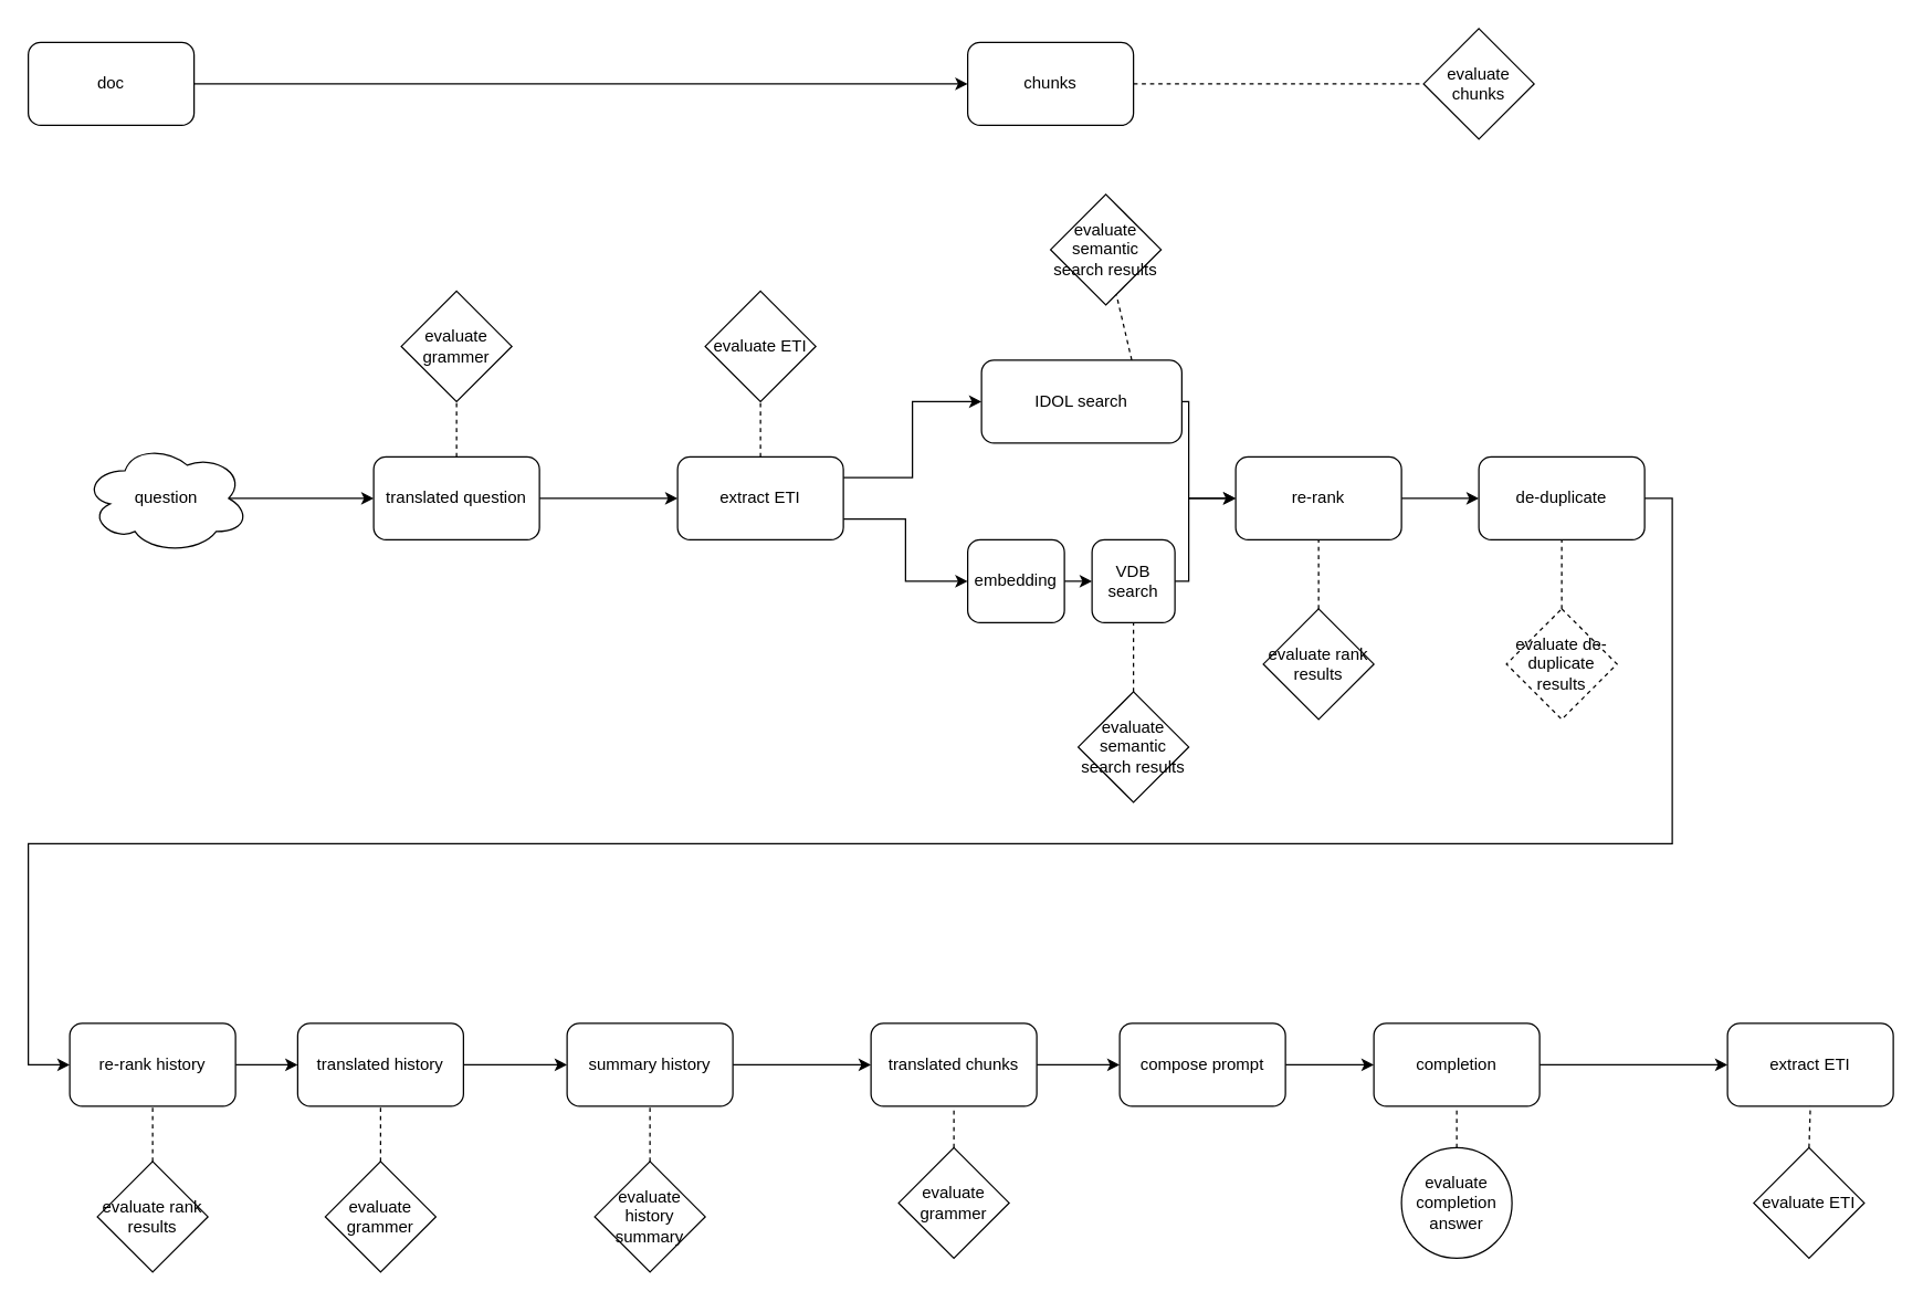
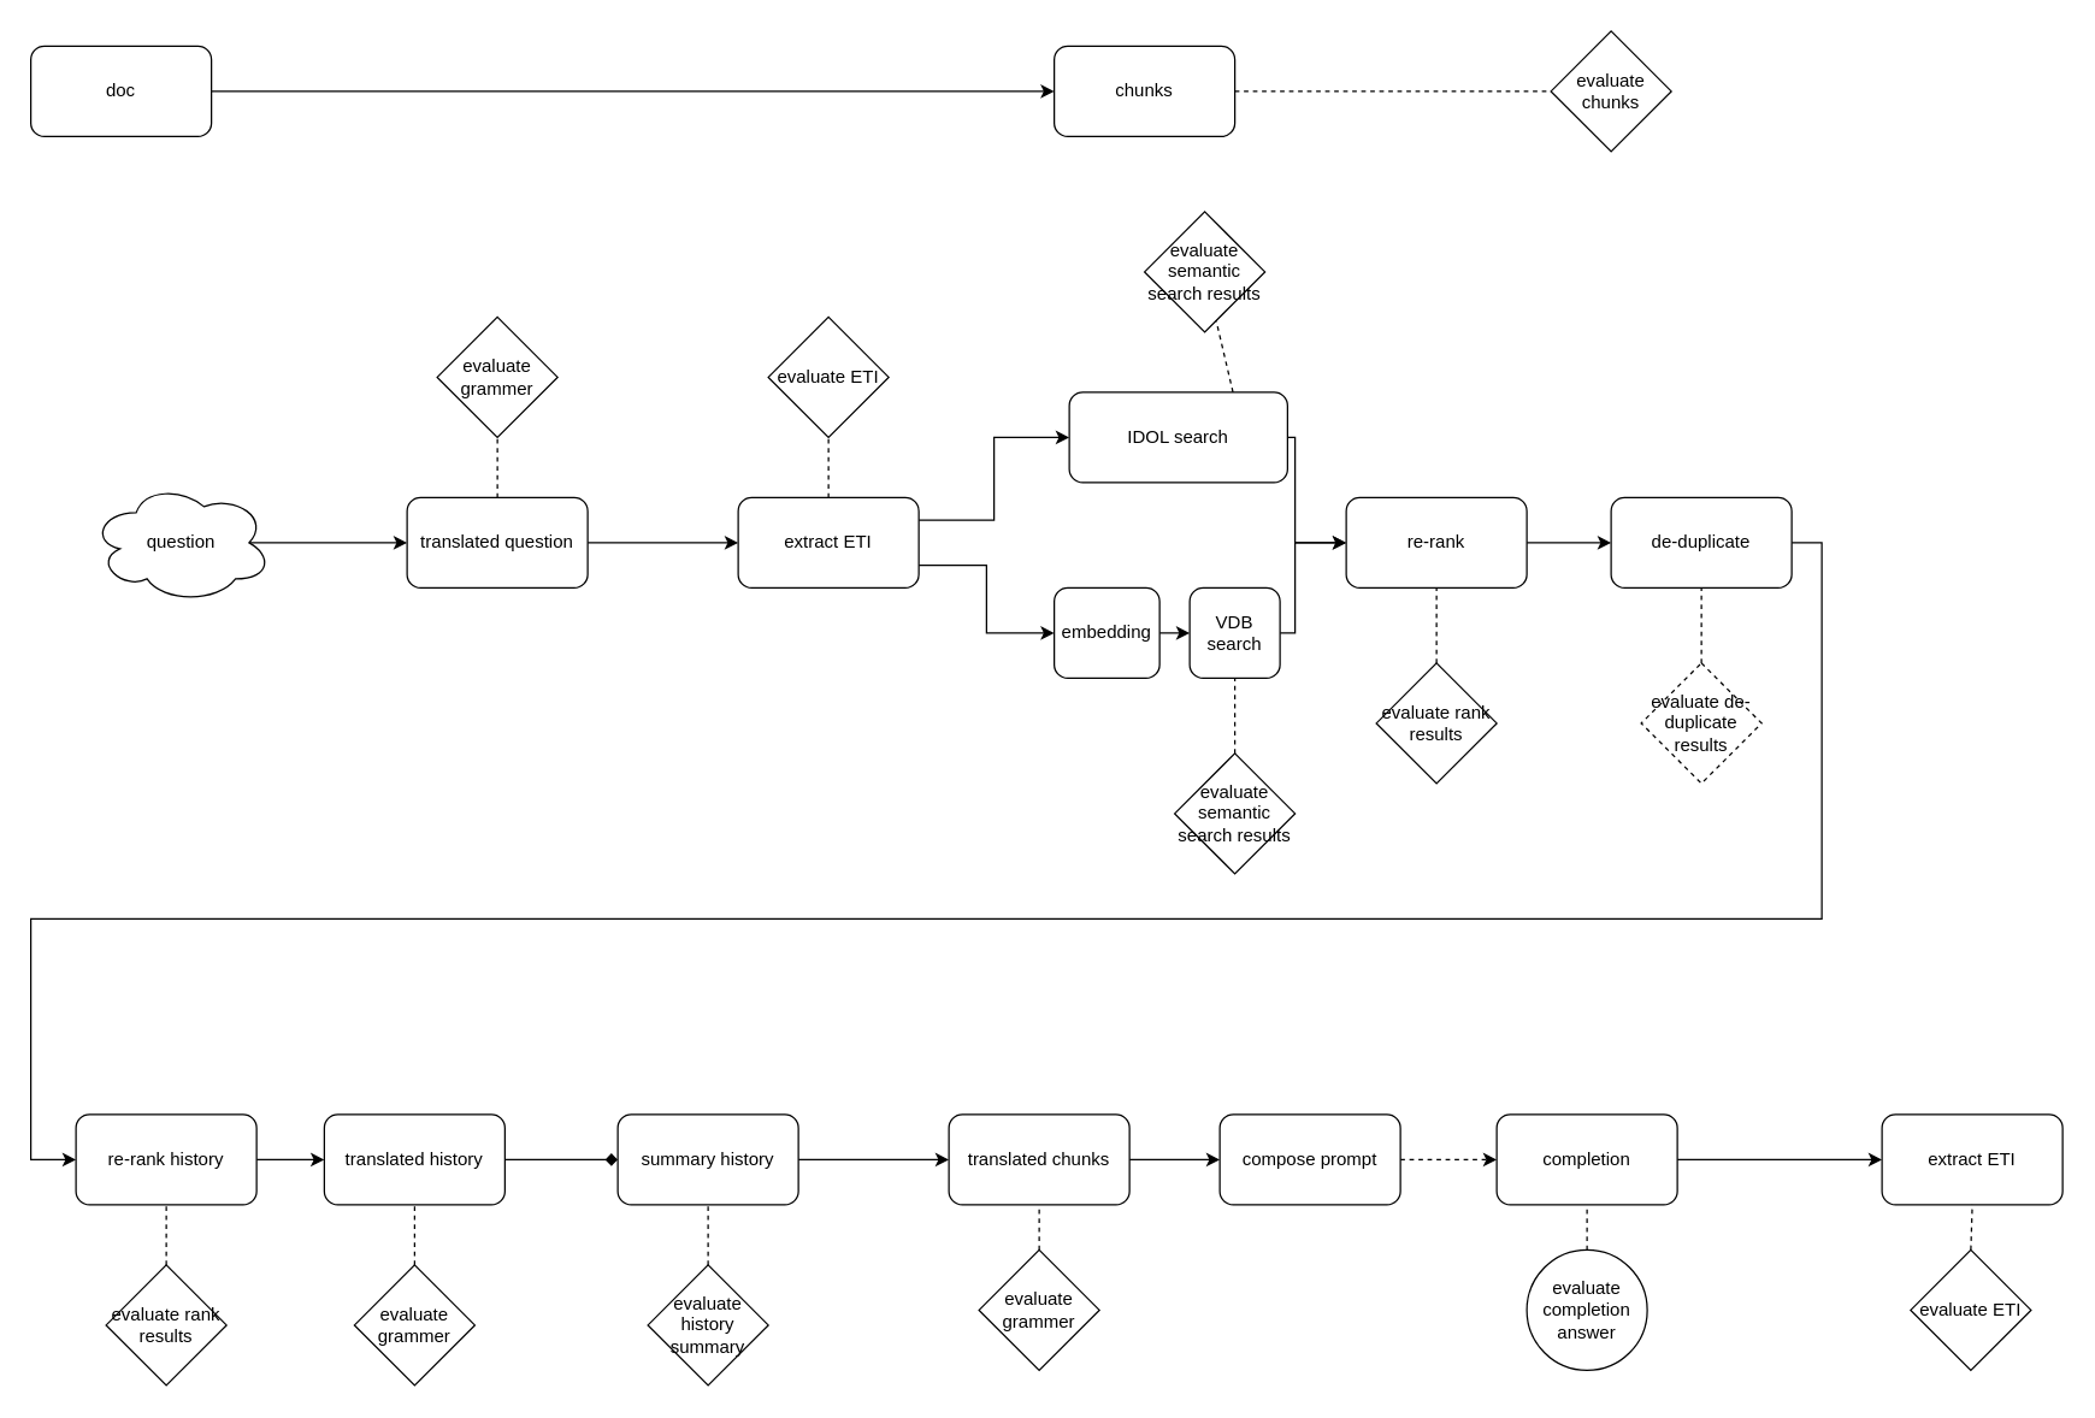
- <mxCell id="37" style="edgeStyle=orthogonalEdgeStyle;rounded=0;orthogonalLoop=1;jettySize=auto;html=1;exitX=1;exitY=0.5;exitDx=0;exitDy=0;entryX=0;entryY=0.5;entryDx=0;entryDy=0;" edge="1" parent="1" source="38" target="28"><mxGeometry relative="1" as="geometry" /></mxCell>
+ <mxCell id="37" style="edgeStyle=orthogonalEdgeStyle;rounded=0;orthogonalLoop=1;jettySize=auto;html=1;exitX=1;exitY=0.5;exitDx=0;exitDy=0;entryX=0;entryY=0.5;entryDx=0;entryDy=0;endArrow=diamond;" edge="1" parent="1" source="38" target="28"><mxGeometry relative="1" as="geometry" /></mxCell>
- <mxCell id="31" style="edgeStyle=orthogonalEdgeStyle;rounded=0;orthogonalLoop=1;jettySize=auto;html=1;exitX=1;exitY=0.5;exitDx=0;exitDy=0;entryX=0;entryY=0.5;entryDx=0;entryDy=0;" edge="1" parent="1" source="32" target="34"><mxGeometry relative="1" as="geometry" /></mxCell>
+ <mxCell id="31" style="edgeStyle=orthogonalEdgeStyle;rounded=0;orthogonalLoop=1;jettySize=auto;html=1;exitX=1;exitY=0.5;exitDx=0;exitDy=0;entryX=0;entryY=0.5;entryDx=0;entryDy=0;dashed=1;" edge="1" parent="1" source="32" target="34"><mxGeometry relative="1" as="geometry" /></mxCell>
